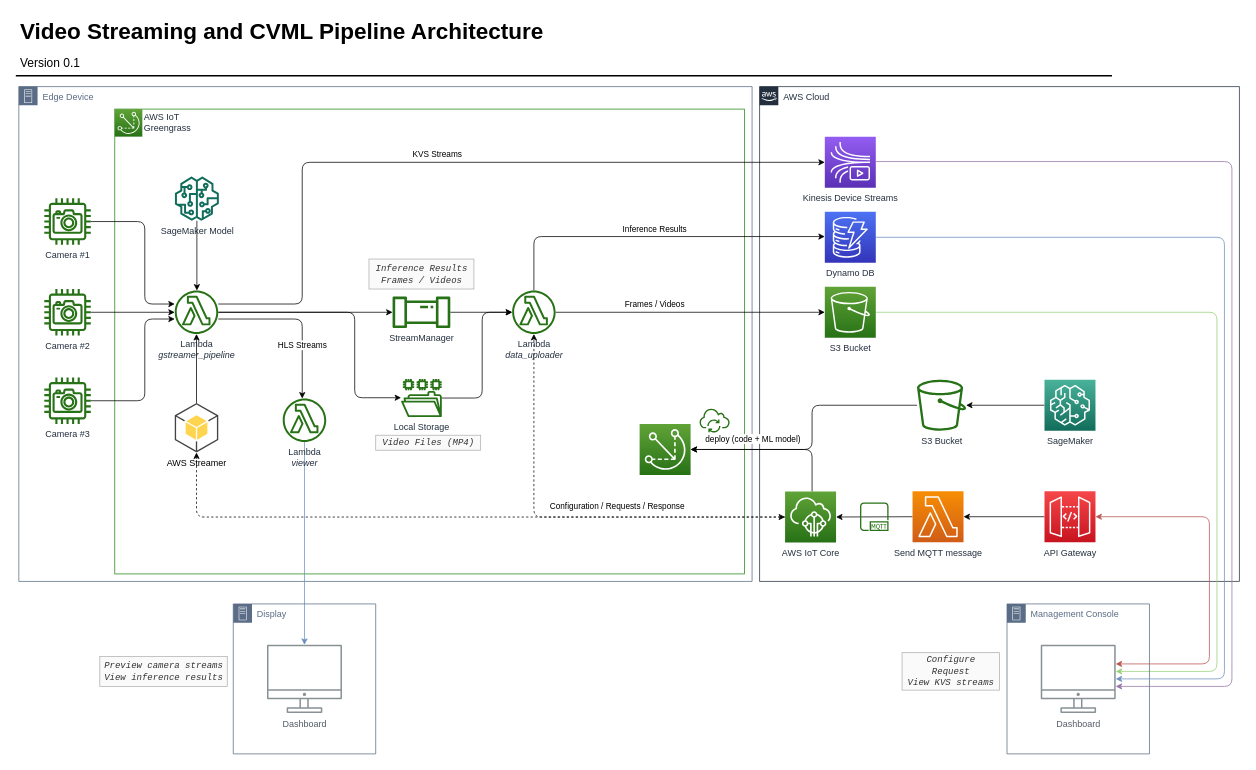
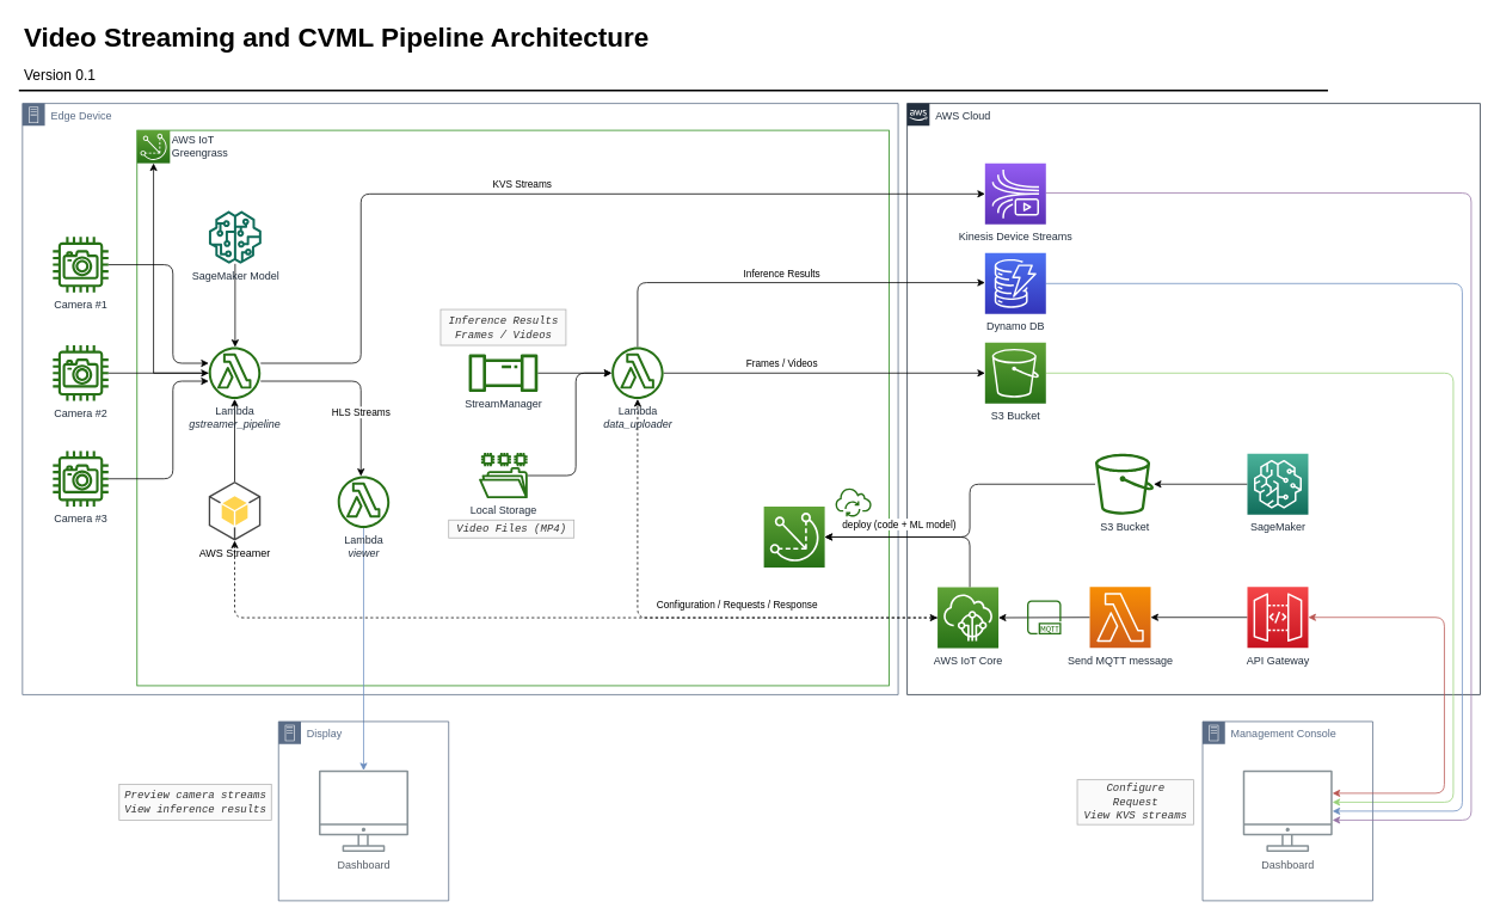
- <mxCell id="25" value="" style="edgeStyle=orthogonalEdgeStyle;rounded=0;orthogonalLoop=1;jettySize=auto;html=1;" parent="1" source="28" target="54" edge="1"><mxGeometry x="0.497" y="11" relative="1" as="geometry"><mxPoint x="502.091" y="416" as="targetPoint" /><mxPoint as="offset" /></mxGeometry></mxCell>
+ <mxCell id="25" value="" style="edgeStyle=orthogonalEdgeStyle;rounded=0;orthogonalLoop=1;jettySize=auto;html=1;" parent="1" source="28" target="33" edge="1"><mxGeometry x="0.497" y="11" relative="1" as="geometry"><mxPoint x="502.091" y="416" as="targetPoint" /><mxPoint as="offset" /></mxGeometry></mxCell>
- <mxCell id="27" style="edgeStyle=orthogonalEdgeStyle;rounded=1;orthogonalLoop=1;jettySize=auto;html=1;" parent="1" source="28" target="62" edge="1"><mxGeometry relative="1" as="geometry"><Array as="points"><mxPoint x="472" y="416" /><mxPoint x="472" y="530" /></Array></mxGeometry></mxCell>
